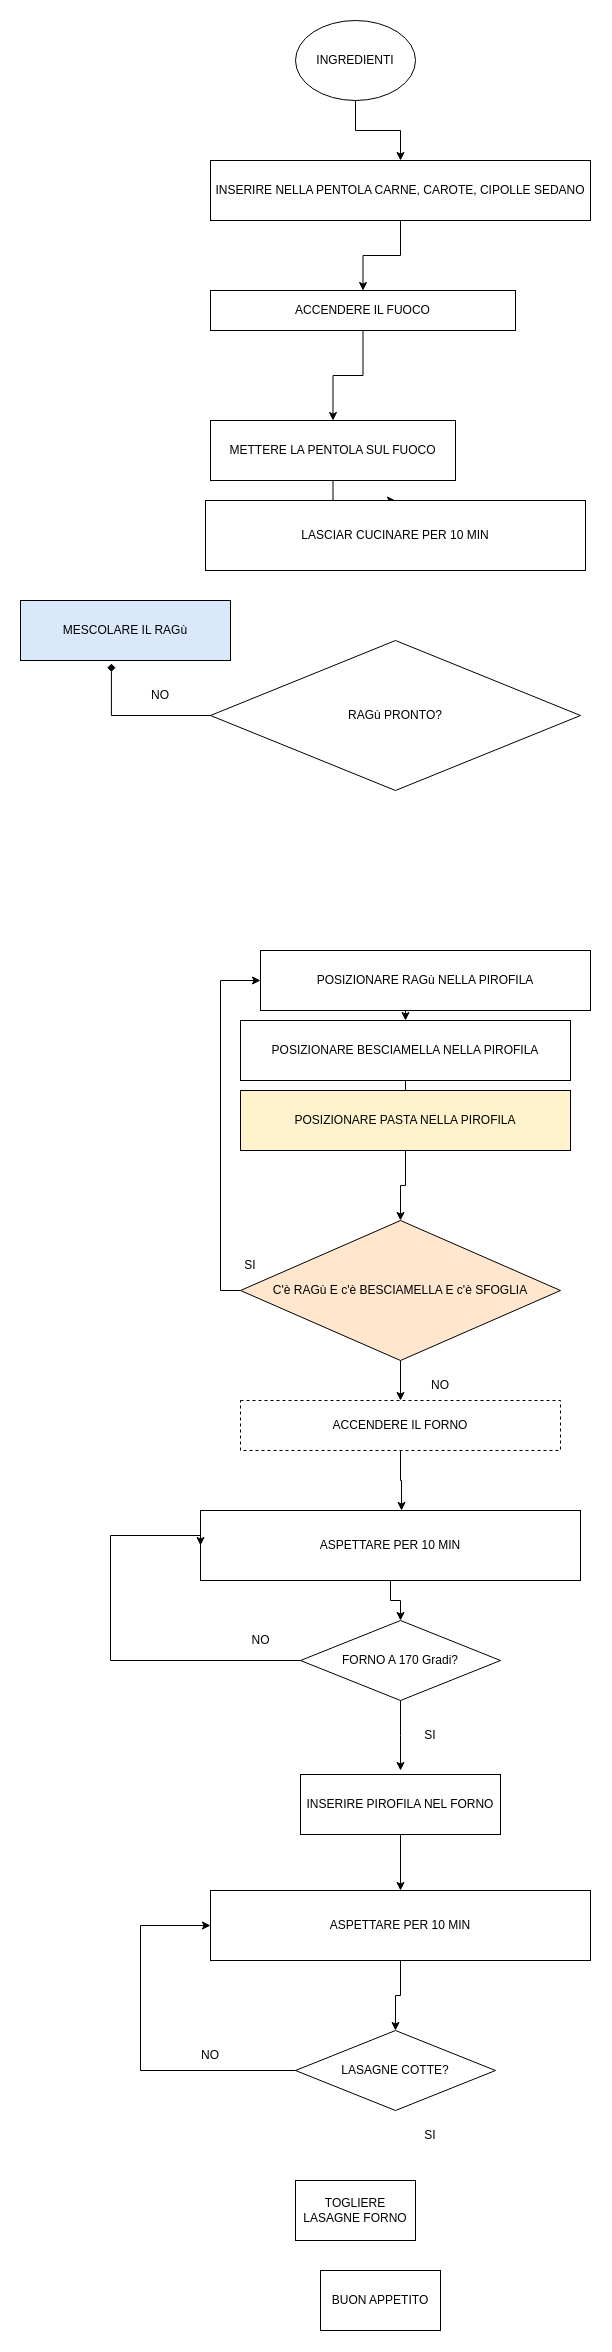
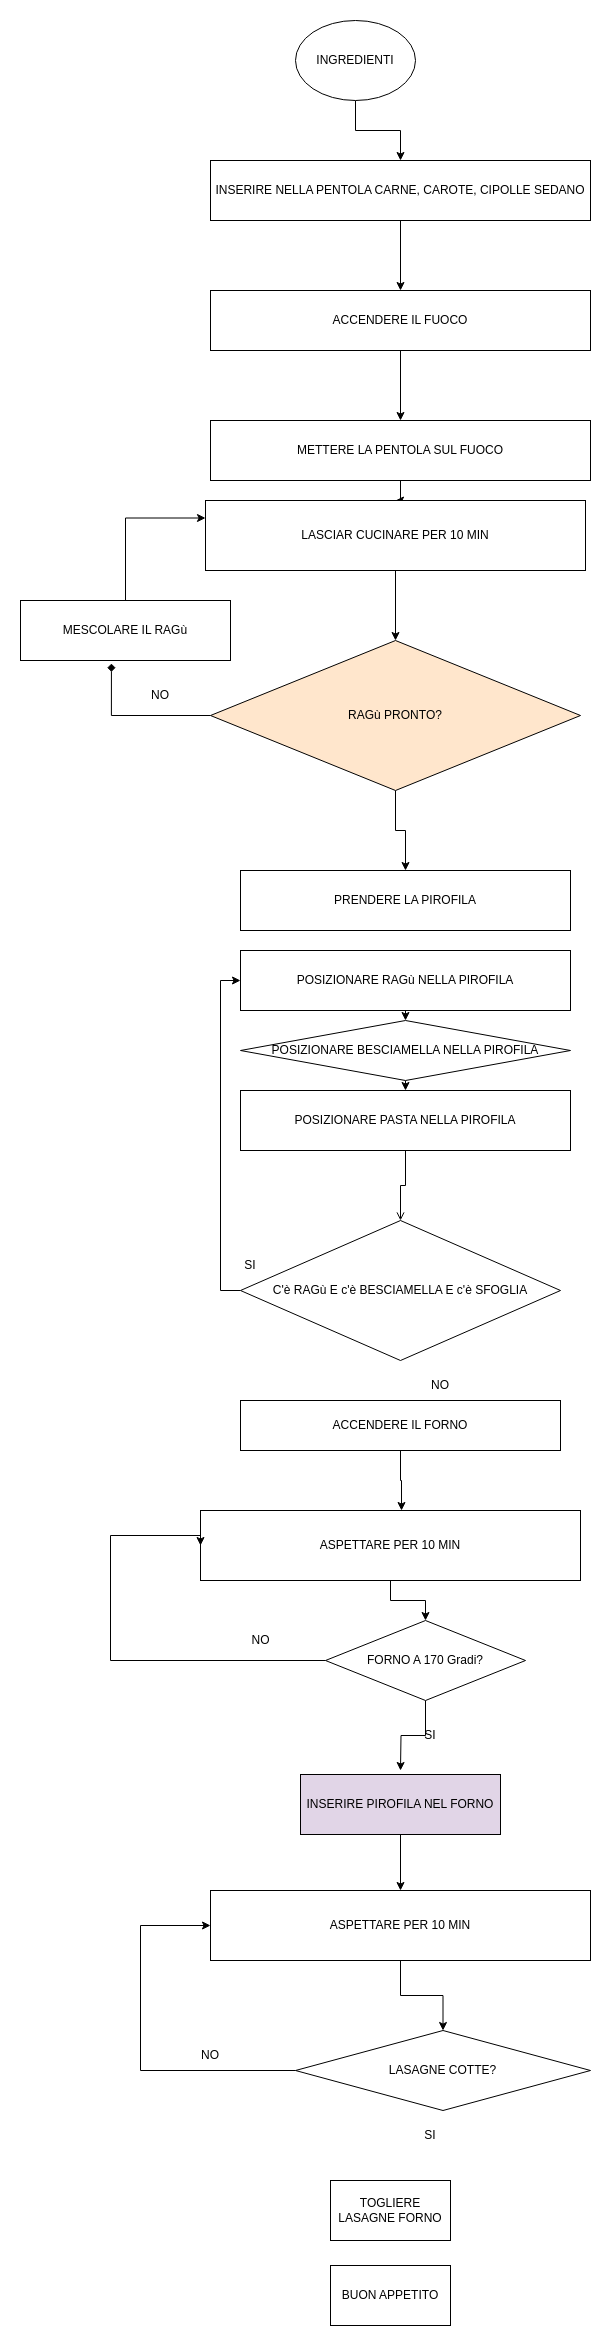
- <mxCell id="7" value="ACCENDERE IL FUOCO" style="rounded=0;whiteSpace=wrap;html=1;" vertex="1" parent="1"><mxGeometry x="210" y="290" width="305" height="40" as="geometry" /></mxCell>
+ <mxCell id="7" value="ACCENDERE IL FUOCO" style="rounded=0;whiteSpace=wrap;html=1;" vertex="1" parent="1"><mxGeometry x="210" y="290" width="380" height="60" as="geometry" /></mxCell>
- <mxCell id="9" value="METTERE LA PENTOLA SUL FUOCO" style="rounded=0;whiteSpace=wrap;html=1;" vertex="1" parent="1"><mxGeometry x="210" y="420" width="245" height="60" as="geometry" /></mxCell>
+ <mxCell id="9" value="METTERE LA PENTOLA SUL FUOCO" style="rounded=0;whiteSpace=wrap;html=1;" vertex="1" parent="1"><mxGeometry x="210" y="420" width="380" height="60" as="geometry" /></mxCell>
+ <mxCell id="16" style="edgeStyle=orthogonalEdgeStyle;rounded=0;orthogonalLoop=1;jettySize=auto;html=1;exitX=0.5;exitY=0;exitDx=0;exitDy=0;entryX=0;entryY=0.25;entryDx=0;entryDy=0;" edge="1" parent="1" source="17" target="11"><mxGeometry relative="1" as="geometry" /></mxCell>
+ <mxCell id="10" style="edgeStyle=orthogonalEdgeStyle;rounded=0;orthogonalLoop=1;jettySize=auto;html=1;exitX=0.5;exitY=1;exitDx=0;exitDy=0;" edge="1" parent="1" source="11" target="14"><mxGeometry relative="1" as="geometry" /></mxCell>
- <mxCell id="17" value="MESCOLARE IL RAGù" style="rounded=0;whiteSpace=wrap;html=1;fillColor=#dae8fc;" vertex="1" parent="1"><mxGeometry x="20" y="600" width="210" height="60" as="geometry" /></mxCell>
+ <mxCell id="17" value="MESCOLARE IL RAGù" style="rounded=0;whiteSpace=wrap;html=1;" vertex="1" parent="1"><mxGeometry x="20" y="600" width="210" height="60" as="geometry" /></mxCell>
- <mxCell id="14" value="RAGù PRONTO?" style="rhombus;whiteSpace=wrap;html=1;" vertex="1" parent="1"><mxGeometry x="210" y="640" width="370" height="150" as="geometry" /></mxCell>
+ <mxCell id="14" value="RAGù PRONTO?" style="rhombus;whiteSpace=wrap;html=1;fillColor=#ffe6cc;" vertex="1" parent="1"><mxGeometry x="210" y="640" width="370" height="150" as="geometry" /></mxCell>
+ <mxCell id="13" value="" style="edgeStyle=orthogonalEdgeStyle;rounded=0;orthogonalLoop=1;jettySize=auto;html=1;" edge="1" parent="1" source="14" target="18"><mxGeometry relative="1" as="geometry" /></mxCell>
+ <mxCell id="18" value="PRENDERE LA PIROFILA" style="rounded=0;whiteSpace=wrap;html=1;" vertex="1" parent="1"><mxGeometry x="240" y="870" width="330" height="60" as="geometry" /></mxCell>
- <mxCell id="20" value="POSIZIONARE RAGù NELLA PIROFILA" style="rounded=0;whiteSpace=wrap;html=1;" vertex="1" parent="1"><mxGeometry x="260" y="950" width="330" height="60" as="geometry" /></mxCell>
+ <mxCell id="20" value="POSIZIONARE RAGù NELLA PIROFILA" style="rounded=0;whiteSpace=wrap;html=1;" vertex="1" parent="1"><mxGeometry x="240" y="950" width="330" height="60" as="geometry" /></mxCell>
- <mxCell id="22" value="POSIZIONARE BESCIAMELLA NELLA PIROFILA" style="rounded=0;whiteSpace=wrap;html=1;" vertex="1" parent="1"><mxGeometry x="240" y="1020" width="330" height="60" as="geometry" /></mxCell>
+ <mxCell id="22" value="POSIZIONARE BESCIAMELLA NELLA PIROFILA" style="rhombus;whiteSpace=wrap;html=1;" vertex="1" parent="1"><mxGeometry x="240" y="1020" width="330" height="60" as="geometry" /></mxCell>
- <mxCell id="21" style="edgeStyle=orthogonalEdgeStyle;rounded=0;orthogonalLoop=1;jettySize=auto;html=1;exitX=0.5;exitY=1;exitDx=0;exitDy=0;entryX=0.5;entryY=0;entryDx=0;entryDy=0;endArrow=none;" edge="1" parent="1" source="22" target="24"><mxGeometry relative="1" as="geometry" /></mxCell>
+ <mxCell id="21" style="edgeStyle=orthogonalEdgeStyle;rounded=0;orthogonalLoop=1;jettySize=auto;html=1;exitX=0.5;exitY=1;exitDx=0;exitDy=0;entryX=0.5;entryY=0;entryDx=0;entryDy=0;" edge="1" parent="1" source="22" target="24"><mxGeometry relative="1" as="geometry" /></mxCell>
- <mxCell id="24" value="POSIZIONARE PASTA NELLA PIROFILA" style="rounded=0;whiteSpace=wrap;html=1;fillColor=#fff2cc;" vertex="1" parent="1"><mxGeometry x="240" y="1090" width="330" height="60" as="geometry" /></mxCell>
+ <mxCell id="24" value="POSIZIONARE PASTA NELLA PIROFILA" style="rounded=0;whiteSpace=wrap;html=1;" vertex="1" parent="1"><mxGeometry x="240" y="1090" width="330" height="60" as="geometry" /></mxCell>
- <mxCell id="23" style="edgeStyle=orthogonalEdgeStyle;rounded=0;orthogonalLoop=1;jettySize=auto;html=1;exitX=0.5;exitY=1;exitDx=0;exitDy=0;entryX=0.5;entryY=0;entryDx=0;entryDy=0;" edge="1" parent="1" source="24" target="27"><mxGeometry relative="1" as="geometry" /></mxCell>
+ <mxCell id="23" style="edgeStyle=orthogonalEdgeStyle;rounded=0;orthogonalLoop=1;jettySize=auto;html=1;exitX=0.5;exitY=1;exitDx=0;exitDy=0;entryX=0.5;entryY=0;entryDx=0;entryDy=0;endArrow=open;" edge="1" parent="1" source="24" target="27"><mxGeometry relative="1" as="geometry" /></mxCell>
- <mxCell id="27" value="C'è RAGù E c'è BESCIAMELLA E c'è SFOGLIA" style="rhombus;whiteSpace=wrap;html=1;fillColor=#ffe6cc;" vertex="1" parent="1"><mxGeometry x="240" y="1220" width="320" height="140" as="geometry" /></mxCell>
+ <mxCell id="27" value="C'è RAGù E c'è BESCIAMELLA E c'è SFOGLIA" style="rhombus;whiteSpace=wrap;html=1;" vertex="1" parent="1"><mxGeometry x="240" y="1220" width="320" height="140" as="geometry" /></mxCell>
- <mxCell id="26" style="edgeStyle=orthogonalEdgeStyle;rounded=0;orthogonalLoop=1;jettySize=auto;html=1;exitX=0.5;exitY=1;exitDx=0;exitDy=0;" edge="1" parent="1" source="27" target="30"><mxGeometry relative="1" as="geometry" /></mxCell>
- <mxCell id="30" value="ACCENDERE IL FORNO" style="rounded=0;whiteSpace=wrap;html=1;dashed=1;" vertex="1" parent="1"><mxGeometry x="240" y="1400" width="320" height="50" as="geometry" /></mxCell>
+ <mxCell id="30" value="ACCENDERE IL FORNO" style="rounded=0;whiteSpace=wrap;html=1;" vertex="1" parent="1"><mxGeometry x="240" y="1400" width="320" height="50" as="geometry" /></mxCell>
- <mxCell id="36" value="FORNO A 170 Gradi?" style="rhombus;whiteSpace=wrap;html=1;" vertex="1" parent="1"><mxGeometry x="300" y="1620" width="200" height="80" as="geometry" /></mxCell>
+ <mxCell id="36" value="FORNO A 170 Gradi?" style="rhombus;whiteSpace=wrap;html=1;" vertex="1" parent="1"><mxGeometry x="325" y="1620" width="200" height="80" as="geometry" /></mxCell>
- <mxCell id="39" value="INSERIRE PIROFILA NEL FORNO" style="rounded=0;whiteSpace=wrap;html=1;" vertex="1" parent="1"><mxGeometry x="300" y="1774" width="200" height="60" as="geometry" /></mxCell>
+ <mxCell id="39" value="INSERIRE PIROFILA NEL FORNO" style="rounded=0;whiteSpace=wrap;html=1;fillColor=#e1d5e7;" vertex="1" parent="1"><mxGeometry x="300" y="1774" width="200" height="60" as="geometry" /></mxCell>
- <mxCell id="44" value="LASAGNE COTTE?" style="rhombus;whiteSpace=wrap;html=1;" vertex="1" parent="1"><mxGeometry x="295" y="2030" width="200" height="80" as="geometry" /></mxCell>
+ <mxCell id="44" value="LASAGNE COTTE?" style="rhombus;whiteSpace=wrap;html=1;" vertex="1" parent="1"><mxGeometry x="295" y="2030" width="295" height="80" as="geometry" /></mxCell>
- <mxCell id="46" value="TOGLIERE LASAGNE FORNO" style="rounded=0;whiteSpace=wrap;html=1;" vertex="1" parent="1"><mxGeometry x="295" y="2180" width="120" height="60" as="geometry" /></mxCell>
+ <mxCell id="46" value="TOGLIERE LASAGNE FORNO" style="rounded=0;whiteSpace=wrap;html=1;" vertex="1" parent="1"><mxGeometry x="330" y="2180" width="120" height="60" as="geometry" /></mxCell>
- <mxCell id="47" value="BUON APPETITO" style="rounded=0;whiteSpace=wrap;html=1;" vertex="1" parent="1"><mxGeometry x="320" y="2270" width="120" height="60" as="geometry" /></mxCell>
+ <mxCell id="47" value="BUON APPETITO" style="rounded=0;whiteSpace=wrap;html=1;" vertex="1" parent="1"><mxGeometry x="330" y="2265" width="120" height="60" as="geometry" /></mxCell>
